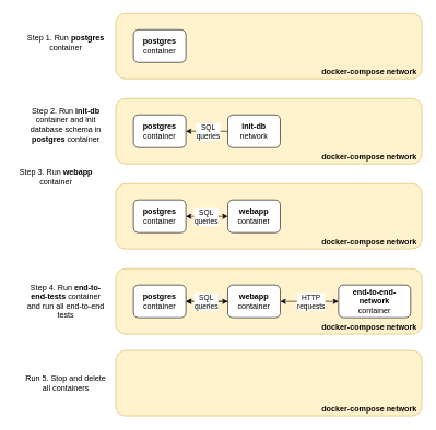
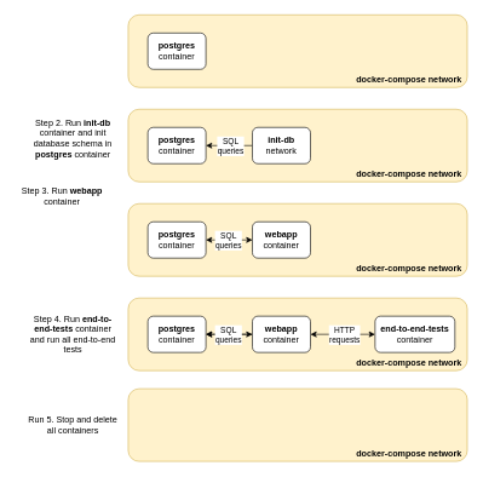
- <mxCell id="7" value="Step 1. Run &lt;b&gt;postgres&lt;/b&gt; container" style="text;html=1;strokeColor=none;fillColor=none;align=center;verticalAlign=middle;whiteSpace=wrap;rounded=0;" vertex="1" parent="1"><mxGeometry x="35" y="40" width="130" height="50" as="geometry" /></mxCell>
- <mxCell id="26" value="&lt;div&gt;&lt;b&gt;end-to-end-network&lt;/b&gt;&lt;/div&gt;&lt;div&gt;container&lt;br&gt;&lt;/div&gt;" style="rounded=1;whiteSpace=wrap;html=1;" vertex="1" parent="1"><mxGeometry x="516" y="435" width="110" height="50" as="geometry" /></mxCell>
+ <mxCell id="26" value="&lt;div&gt;&lt;b&gt;end-to-end-tests&lt;/b&gt;&lt;/div&gt;&lt;div&gt;container&lt;br&gt;&lt;/div&gt;" style="rounded=1;whiteSpace=wrap;html=1;" vertex="1" parent="1"><mxGeometry x="516" y="435" width="110" height="50" as="geometry" /></mxCell>
